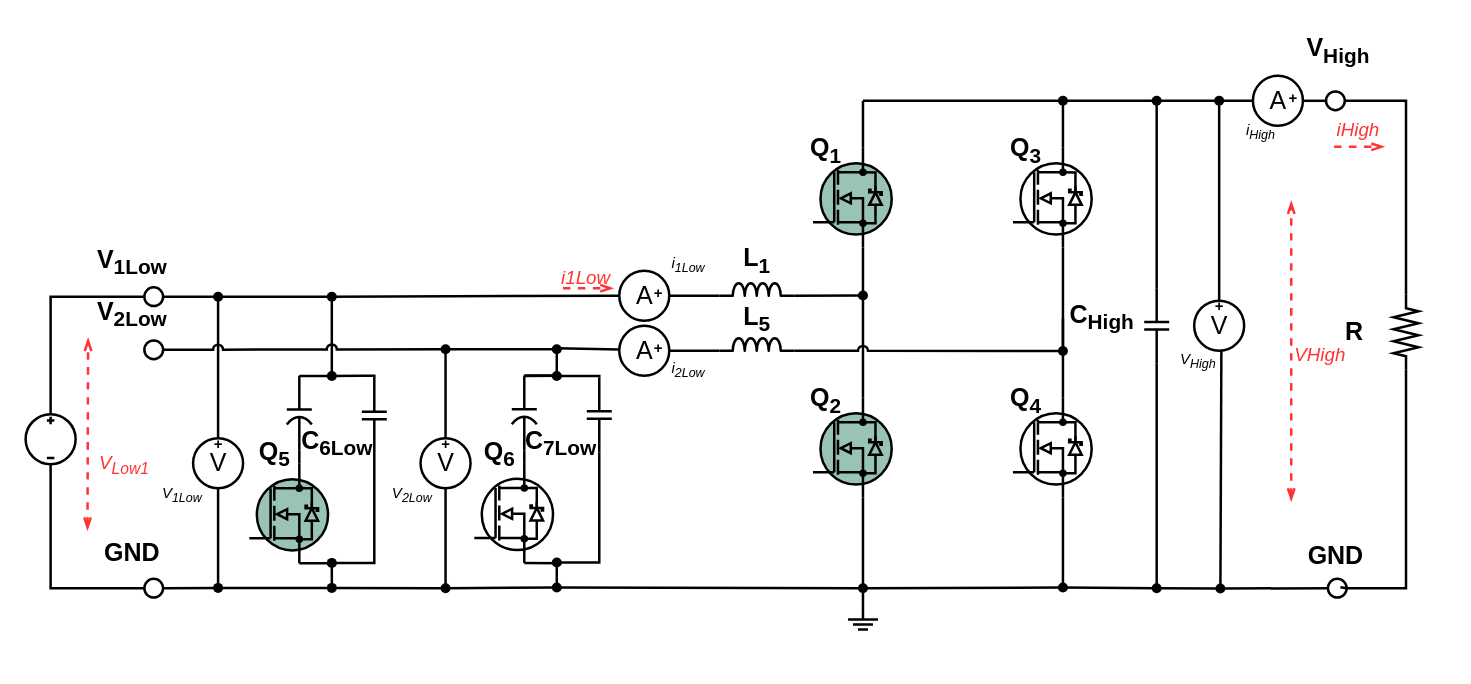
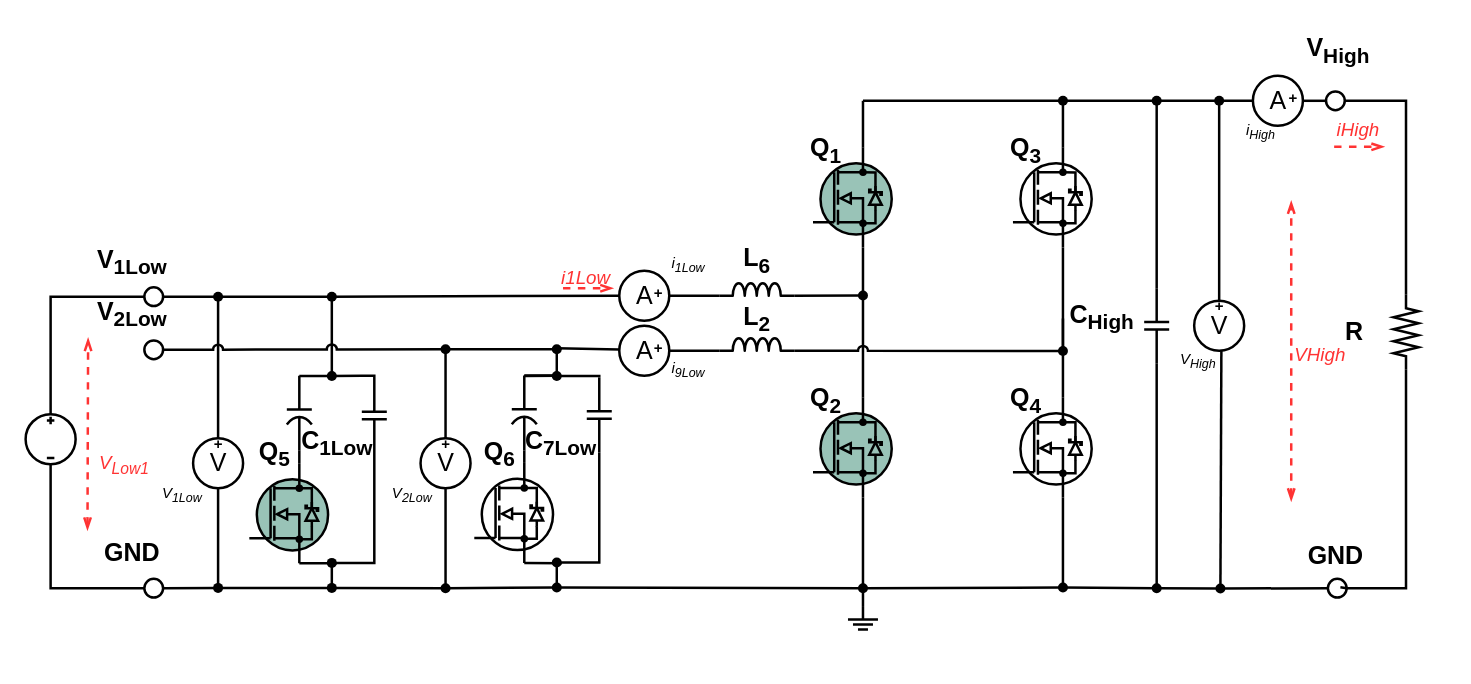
- <mxCell id="7" value="L&lt;sub&gt;1&lt;/sub&gt;" style="text;html=1;align=center;verticalAlign=middle;resizable=0;points=[];autosize=1;strokeColor=none;fillColor=none;fontSize=20;fontStyle=1;rounded=0;strokeWidth=2;movable=0;rotatable=0;deletable=0;editable=0;locked=1;connectable=0;" vertex="1" parent="2"><mxGeometry x="565" y="168.25" width="40" height="40" as="geometry" /></mxCell>
+ <mxCell id="7" value="L&lt;sub&gt;6&lt;/sub&gt;" style="text;html=1;align=center;verticalAlign=middle;resizable=0;points=[];autosize=1;strokeColor=none;fillColor=none;fontSize=20;fontStyle=1;rounded=0;strokeWidth=2;movable=0;rotatable=0;deletable=0;editable=0;locked=1;connectable=0;" vertex="1" parent="2"><mxGeometry x="565" y="168.25" width="40" height="40" as="geometry" /></mxCell>
- <mxCell id="8" value="L&lt;sub&gt;5&lt;/sub&gt;" style="text;html=1;align=center;verticalAlign=middle;resizable=0;points=[];autosize=1;strokeColor=none;fillColor=none;fontSize=20;fontStyle=1;rounded=0;strokeWidth=2;movable=0;rotatable=0;deletable=0;editable=0;locked=1;connectable=0;" vertex="1" parent="2"><mxGeometry x="565" y="215.25" width="40" height="40" as="geometry" /></mxCell>
+ <mxCell id="8" value="L&lt;sub&gt;2&lt;/sub&gt;" style="text;html=1;align=center;verticalAlign=middle;resizable=0;points=[];autosize=1;strokeColor=none;fillColor=none;fontSize=20;fontStyle=1;rounded=0;strokeWidth=2;movable=0;rotatable=0;deletable=0;editable=0;locked=1;connectable=0;" vertex="1" parent="2"><mxGeometry x="565" y="215.25" width="40" height="40" as="geometry" /></mxCell>
- <mxCell id="3" value="i&lt;sub&gt;2Low&lt;/sub&gt;" style="text;html=1;align=center;verticalAlign=middle;resizable=0;points=[];autosize=1;strokeColor=none;fillColor=none;fontStyle=2;rounded=0;strokeWidth=2;movable=0;rotatable=0;deletable=0;editable=0;locked=1;connectable=0;" vertex="1" parent="2"><mxGeometry x="505" y="259.93" width="50" height="30" as="geometry" /></mxCell>
+ <mxCell id="3" value="i&lt;sub&gt;9Low&lt;/sub&gt;" style="text;html=1;align=center;verticalAlign=middle;resizable=0;points=[];autosize=1;strokeColor=none;fillColor=none;fontStyle=2;rounded=0;strokeWidth=2;movable=0;rotatable=0;deletable=0;editable=0;locked=1;connectable=0;" vertex="1" parent="2"><mxGeometry x="505" y="259.93" width="50" height="30" as="geometry" /></mxCell>
- <mxCell id="6" value="C&lt;sub&gt;6Low&lt;/sub&gt;" style="text;html=1;align=center;verticalAlign=middle;resizable=0;points=[];autosize=1;strokeColor=none;fillColor=none;fontSize=20;fontStyle=1;rounded=0;strokeWidth=2;movable=0;rotatable=0;deletable=0;editable=0;locked=1;connectable=0;" vertex="1" parent="2"><mxGeometry x="209" y="314.0" width="80" height="40" as="geometry" /></mxCell>
+ <mxCell id="6" value="C&lt;sub&gt;1Low&lt;/sub&gt;" style="text;html=1;align=center;verticalAlign=middle;resizable=0;points=[];autosize=1;strokeColor=none;fillColor=none;fontSize=20;fontStyle=1;rounded=0;strokeWidth=2;movable=0;rotatable=0;deletable=0;editable=0;locked=1;connectable=0;" vertex="1" parent="2"><mxGeometry x="209" y="314.0" width="80" height="40" as="geometry" /></mxCell>
